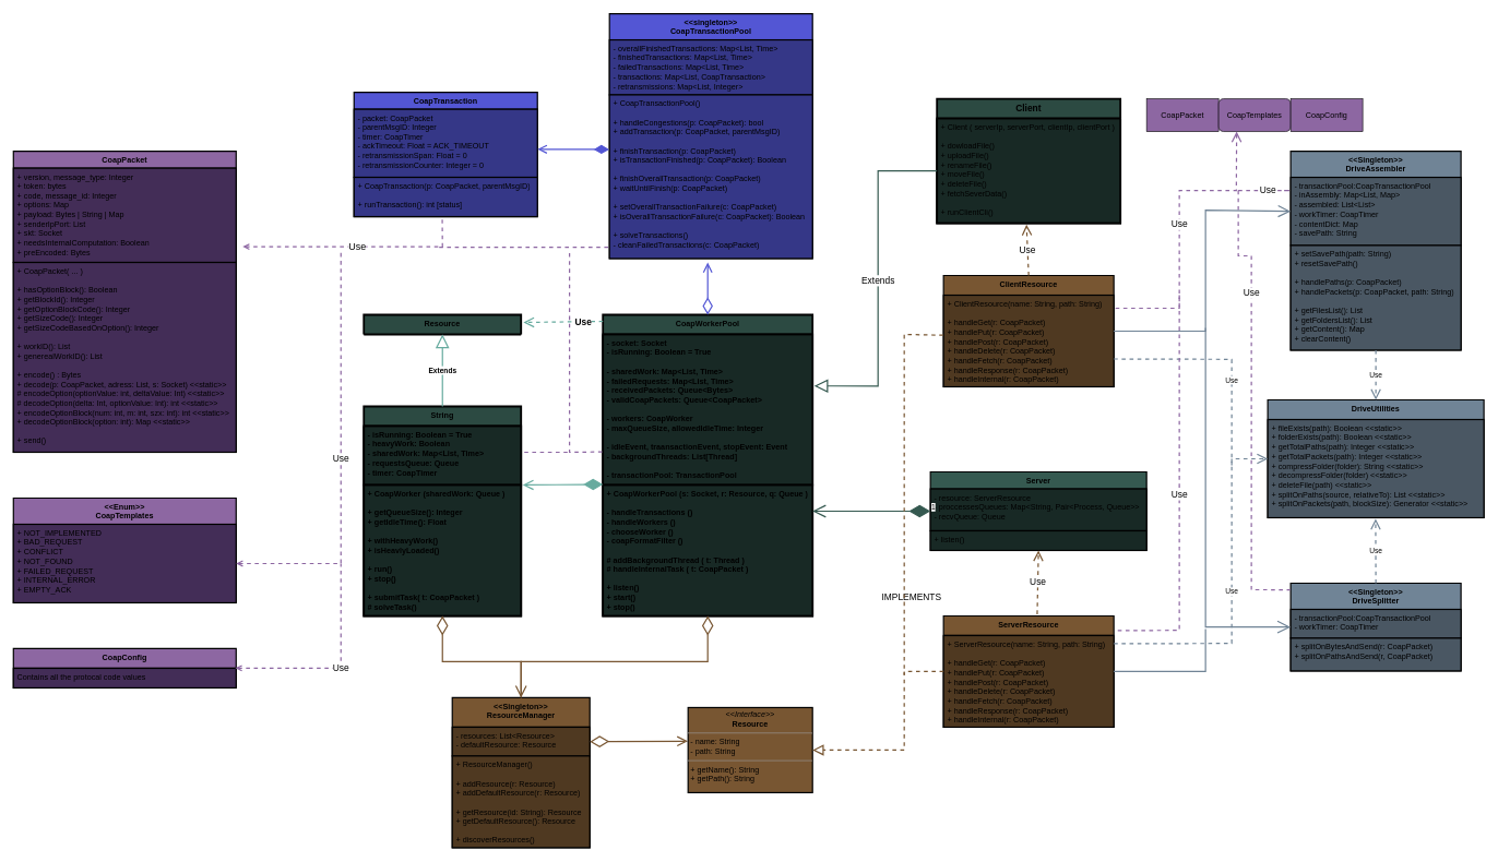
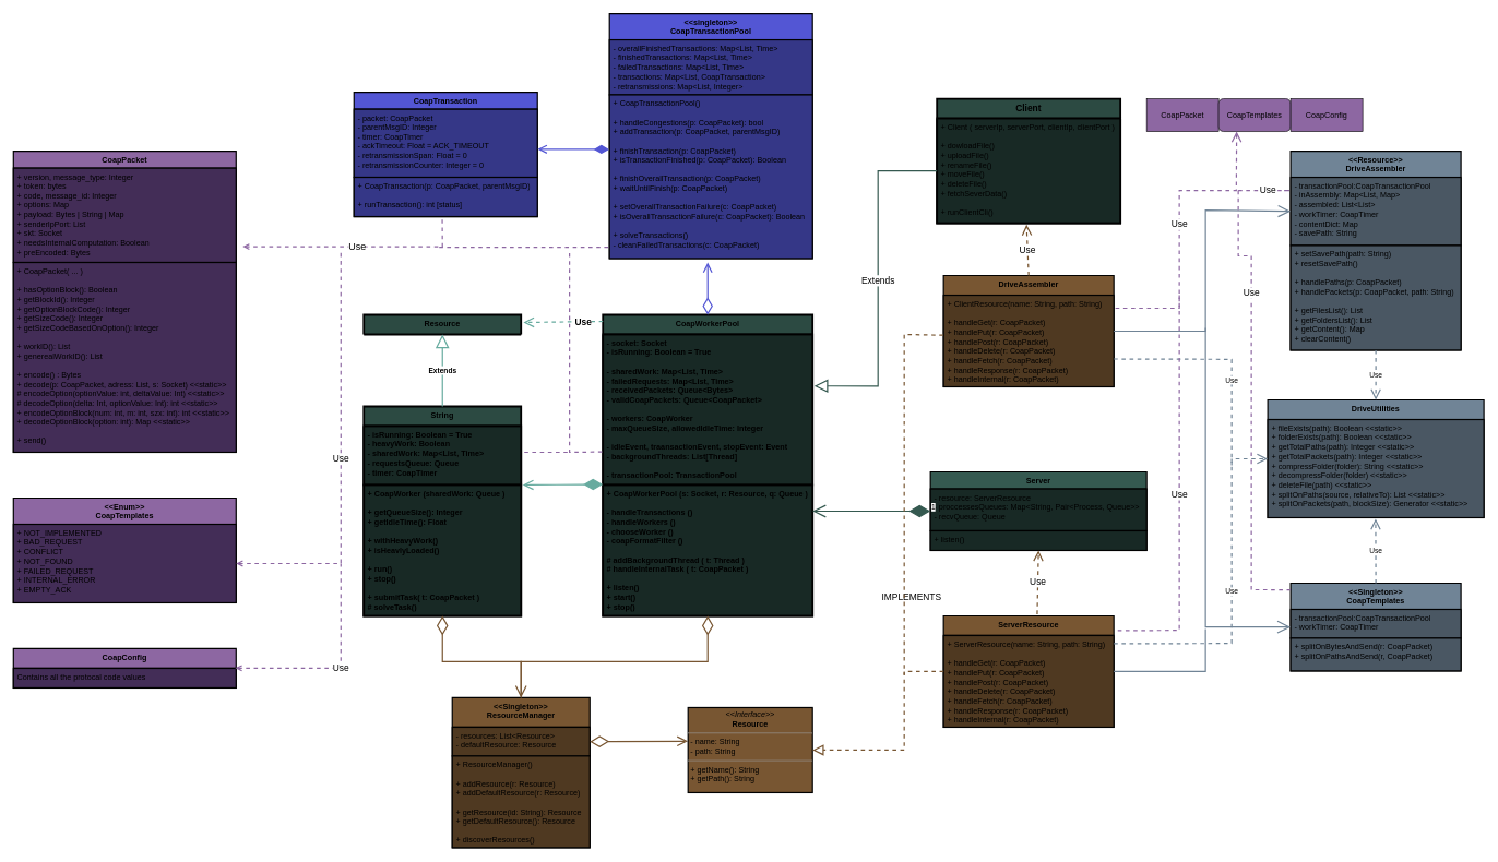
- <mxCell id="69" value="&amp;lt;&amp;lt;Singleton&amp;gt;&amp;gt;&lt;br&gt;DriveAssembler" style="swimlane;fontStyle=1;align=center;verticalAlign=top;childLayout=stackLayout;horizontal=1;startSize=40;horizontalStack=0;resizeParent=1;resizeParentMax=0;resizeLast=0;collapsible=1;marginBottom=0;whiteSpace=wrap;html=1;fillColor=#708496;strokeWidth=2;" parent="1" vertex="1"><mxGeometry x="1970" y="230" width="260" height="304" as="geometry" /></mxCell>
+ <mxCell id="69" value="&amp;lt;&amp;lt;Resource&amp;gt;&amp;gt;&lt;br&gt;DriveAssembler" style="swimlane;fontStyle=1;align=center;verticalAlign=top;childLayout=stackLayout;horizontal=1;startSize=40;horizontalStack=0;resizeParent=1;resizeParentMax=0;resizeLast=0;collapsible=1;marginBottom=0;whiteSpace=wrap;html=1;fillColor=#708496;strokeWidth=2;" parent="1" vertex="1"><mxGeometry x="1970" y="230" width="260" height="304" as="geometry" /></mxCell>
- <mxCell id="51" value="ClientResource" style="swimlane;fontStyle=1;align=center;verticalAlign=top;childLayout=stackLayout;horizontal=1;startSize=30;horizontalStack=0;resizeParent=1;resizeParentMax=0;resizeLast=0;collapsible=1;marginBottom=0;whiteSpace=wrap;html=1;fillColor=#785632;strokeWidth=2;" parent="1" vertex="1"><mxGeometry x="1440" y="420" width="260" height="170" as="geometry" /></mxCell>
+ <mxCell id="51" value="DriveAssembler" style="swimlane;fontStyle=1;align=center;verticalAlign=top;childLayout=stackLayout;horizontal=1;startSize=30;horizontalStack=0;resizeParent=1;resizeParentMax=0;resizeLast=0;collapsible=1;marginBottom=0;whiteSpace=wrap;html=1;fillColor=#785632;strokeWidth=2;" parent="1" vertex="1"><mxGeometry x="1440" y="420" width="260" height="170" as="geometry" /></mxCell>
- <mxCell id="73" value="&amp;lt;&amp;lt;Singleton&amp;gt;&amp;gt;&lt;br&gt;DriveSplitter" style="swimlane;fontStyle=1;align=center;verticalAlign=top;childLayout=stackLayout;horizontal=1;startSize=40;horizontalStack=0;resizeParent=1;resizeParentMax=0;resizeLast=0;collapsible=1;marginBottom=0;whiteSpace=wrap;html=1;fillColor=#708496;strokeWidth=2;" parent="1" vertex="1"><mxGeometry x="1970" y="890" width="260" height="134" as="geometry" /></mxCell>
+ <mxCell id="73" value="&amp;lt;&amp;lt;Singleton&amp;gt;&amp;gt;&lt;br&gt;CoapTemplates" style="swimlane;fontStyle=1;align=center;verticalAlign=top;childLayout=stackLayout;horizontal=1;startSize=40;horizontalStack=0;resizeParent=1;resizeParentMax=0;resizeLast=0;collapsible=1;marginBottom=0;whiteSpace=wrap;html=1;fillColor=#708496;strokeWidth=2;" parent="1" vertex="1"><mxGeometry x="1970" y="890" width="260" height="134" as="geometry" /></mxCell>
